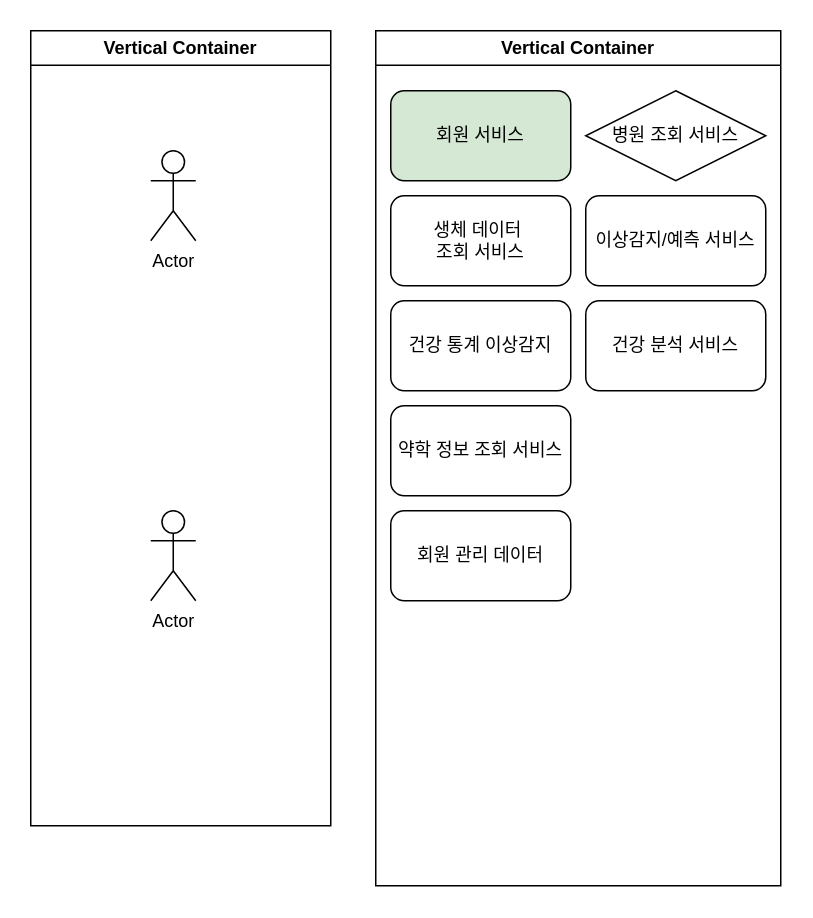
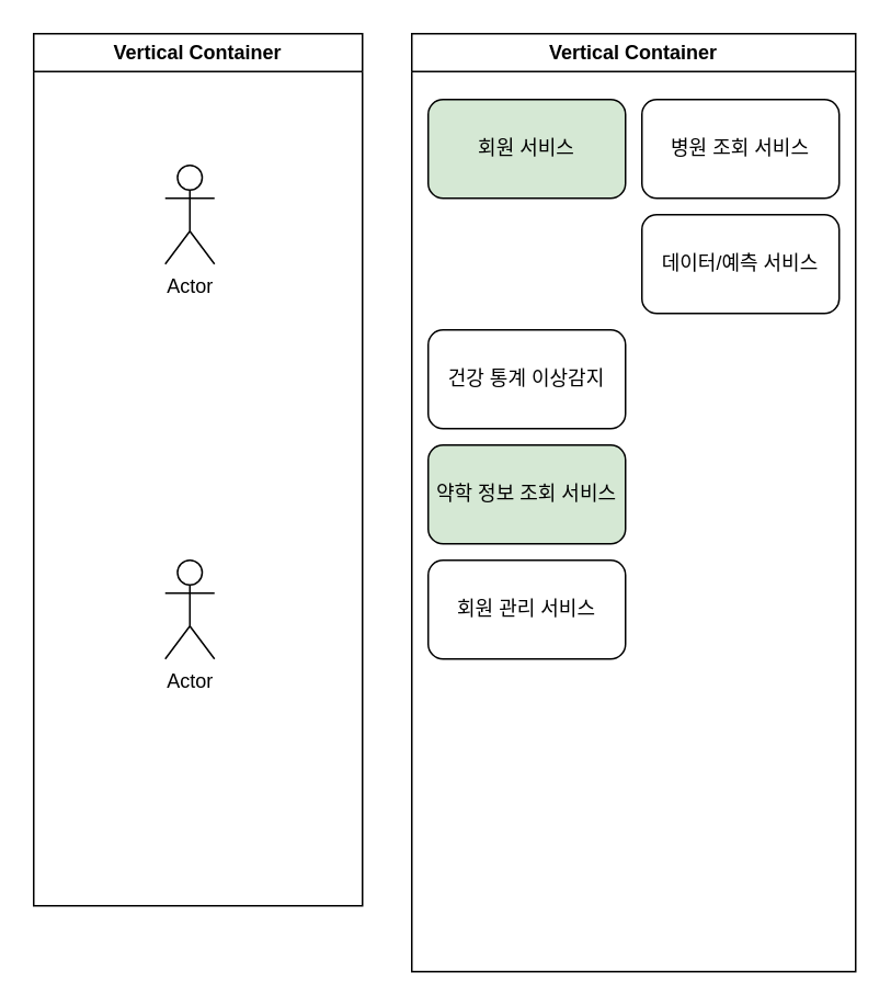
- <mxCell id="13" value="병원 조회 서비스" style="rhombus;whiteSpace=wrap;html=1;" vertex="1" parent="5"><mxGeometry x="140" y="40" width="120" height="60" as="geometry" /></mxCell>
+ <mxCell id="13" value="병원 조회 서비스" style="rounded=1;whiteSpace=wrap;html=1;" vertex="1" parent="5"><mxGeometry x="140" y="40" width="120" height="60" as="geometry" /></mxCell>
- <mxCell id="6" value="생체 데이터&amp;nbsp;&lt;div&gt;조회 서비스&lt;/div&gt;" style="rounded=1;whiteSpace=wrap;html=1;" vertex="1" parent="5"><mxGeometry x="10" y="110" width="120" height="60" as="geometry" /></mxCell>
- <mxCell id="8" value="이상감지/예측 서비스" style="rounded=1;whiteSpace=wrap;html=1;" vertex="1" parent="5"><mxGeometry x="140" y="110" width="120" height="60" as="geometry" /></mxCell>
+ <mxCell id="8" value="데이터/예측 서비스" style="rounded=1;whiteSpace=wrap;html=1;" vertex="1" parent="5"><mxGeometry x="140" y="110" width="120" height="60" as="geometry" /></mxCell>
- <mxCell id="9" value="건강 분석 서비스" style="rounded=1;whiteSpace=wrap;html=1;" vertex="1" parent="5"><mxGeometry x="140" y="180" width="120" height="60" as="geometry" /></mxCell>
- <mxCell id="10" value="약학 정보 조회 서비스" style="rounded=1;whiteSpace=wrap;html=1;" vertex="1" parent="5"><mxGeometry x="10" y="250" width="120" height="60" as="geometry" /></mxCell>
+ <mxCell id="10" value="약학 정보 조회 서비스" style="rounded=1;whiteSpace=wrap;html=1;fillColor=#d5e8d4;" vertex="1" parent="5"><mxGeometry x="10" y="250" width="120" height="60" as="geometry" /></mxCell>
- <mxCell id="11" value="회원 관리 데이터" style="rounded=1;whiteSpace=wrap;html=1;" vertex="1" parent="5"><mxGeometry x="10" y="320" width="120" height="60" as="geometry" /></mxCell>
+ <mxCell id="11" value="회원 관리 서비스" style="rounded=1;whiteSpace=wrap;html=1;" vertex="1" parent="5"><mxGeometry x="10" y="320" width="120" height="60" as="geometry" /></mxCell>
